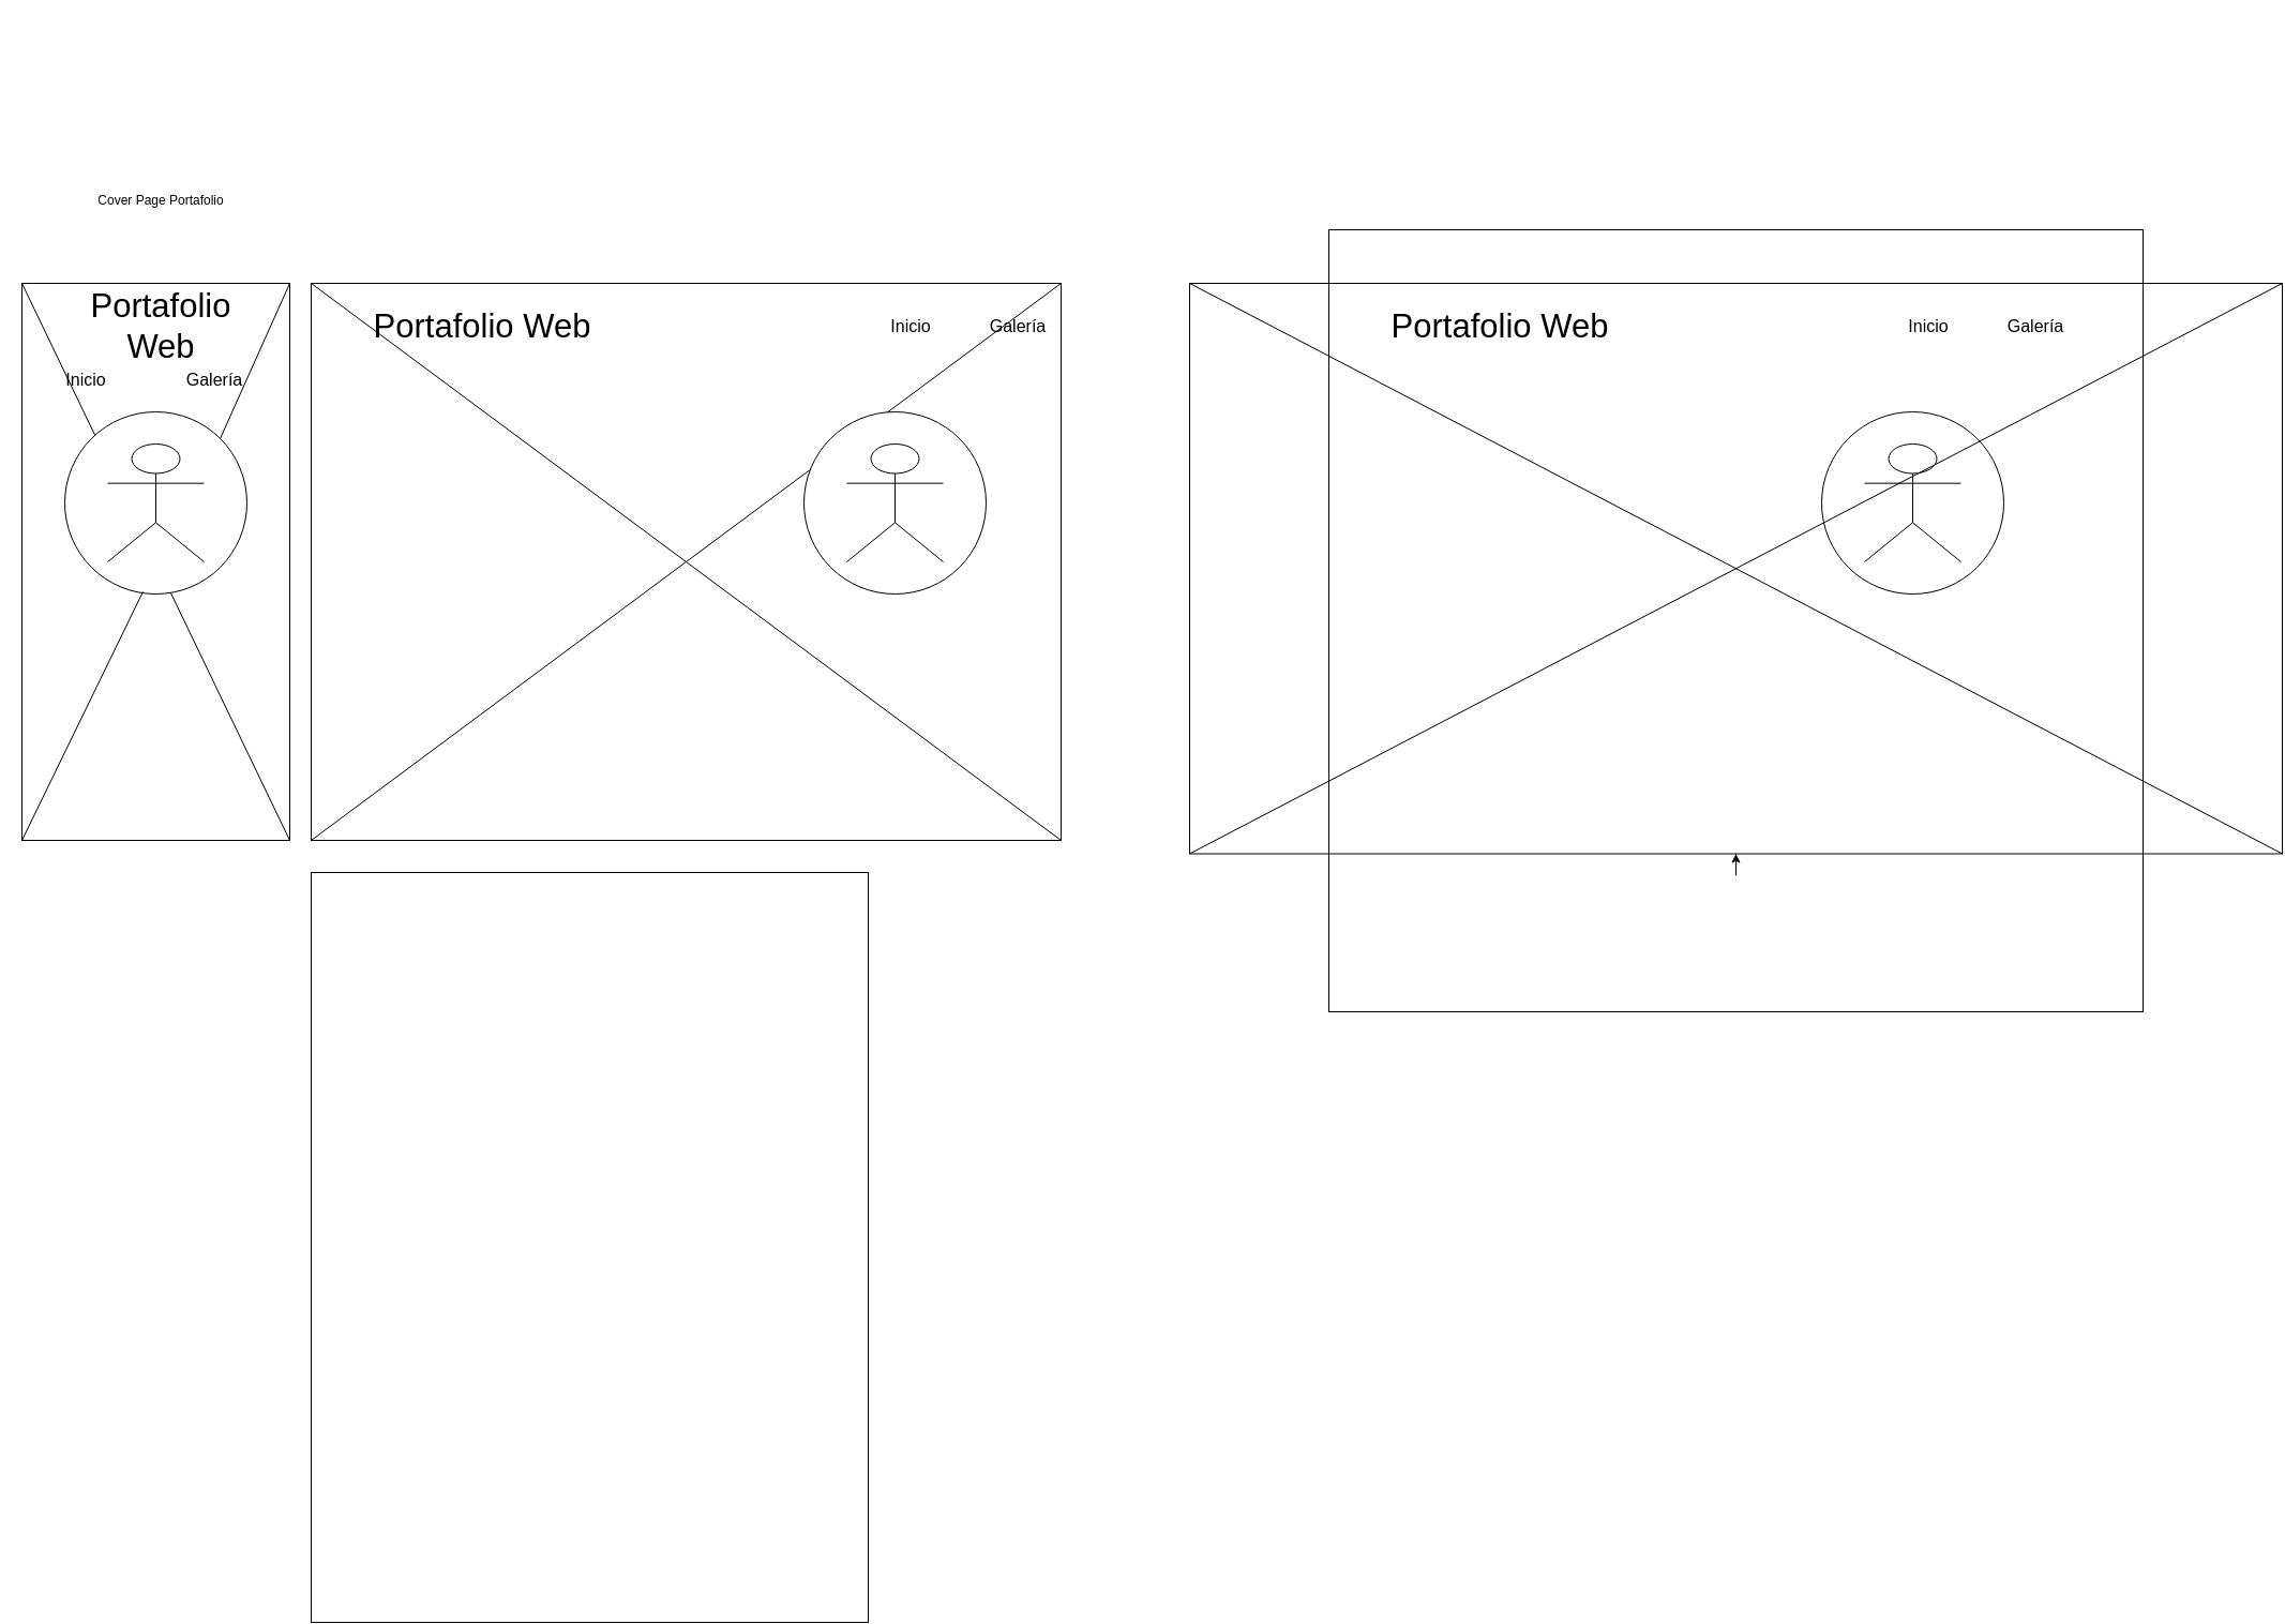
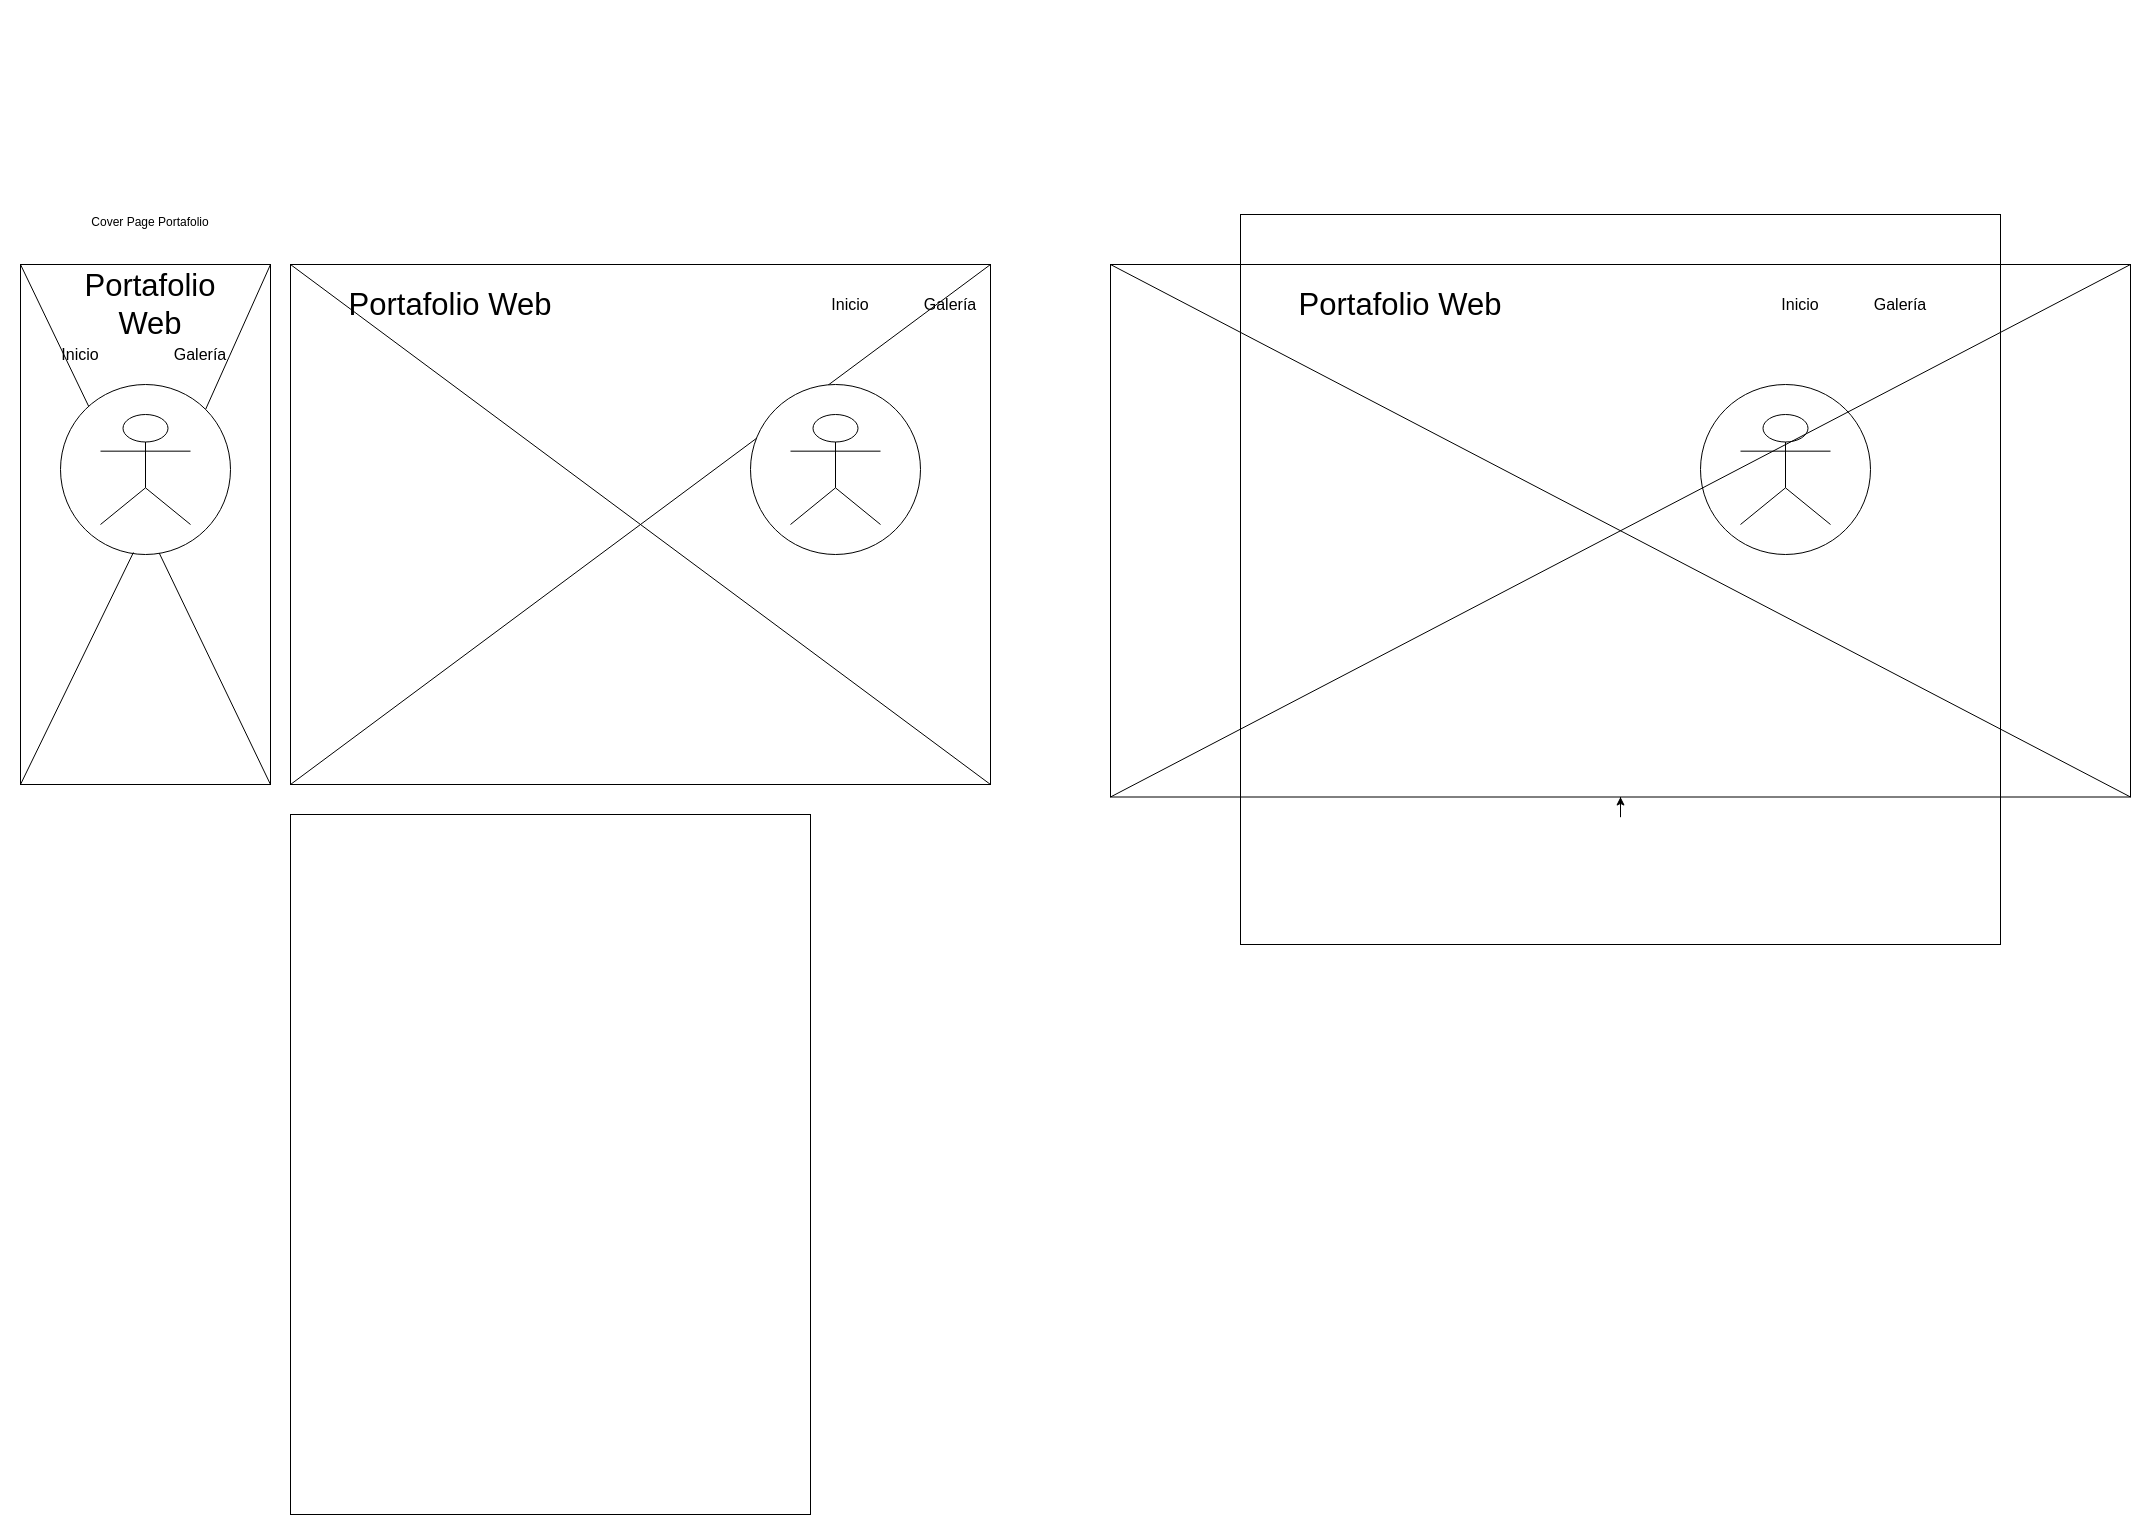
- <mxCell id="6" value="Cover Page Portafolio" style="text;html=1;strokeColor=none;fillColor=none;align=center;verticalAlign=middle;whiteSpace=wrap;rounded=0;" vertex="1" parent="1"><mxGeometry x="20" y="176.5" width="260" height="20" as="geometry" /></mxCell>
+ <mxCell id="6" value="Cover Page Portafolio" style="text;html=1;strokeColor=none;fillColor=none;align=center;verticalAlign=middle;whiteSpace=wrap;rounded=0;" vertex="1" parent="1"><mxGeometry x="20" y="211.5" width="260" height="20" as="geometry" /></mxCell>
